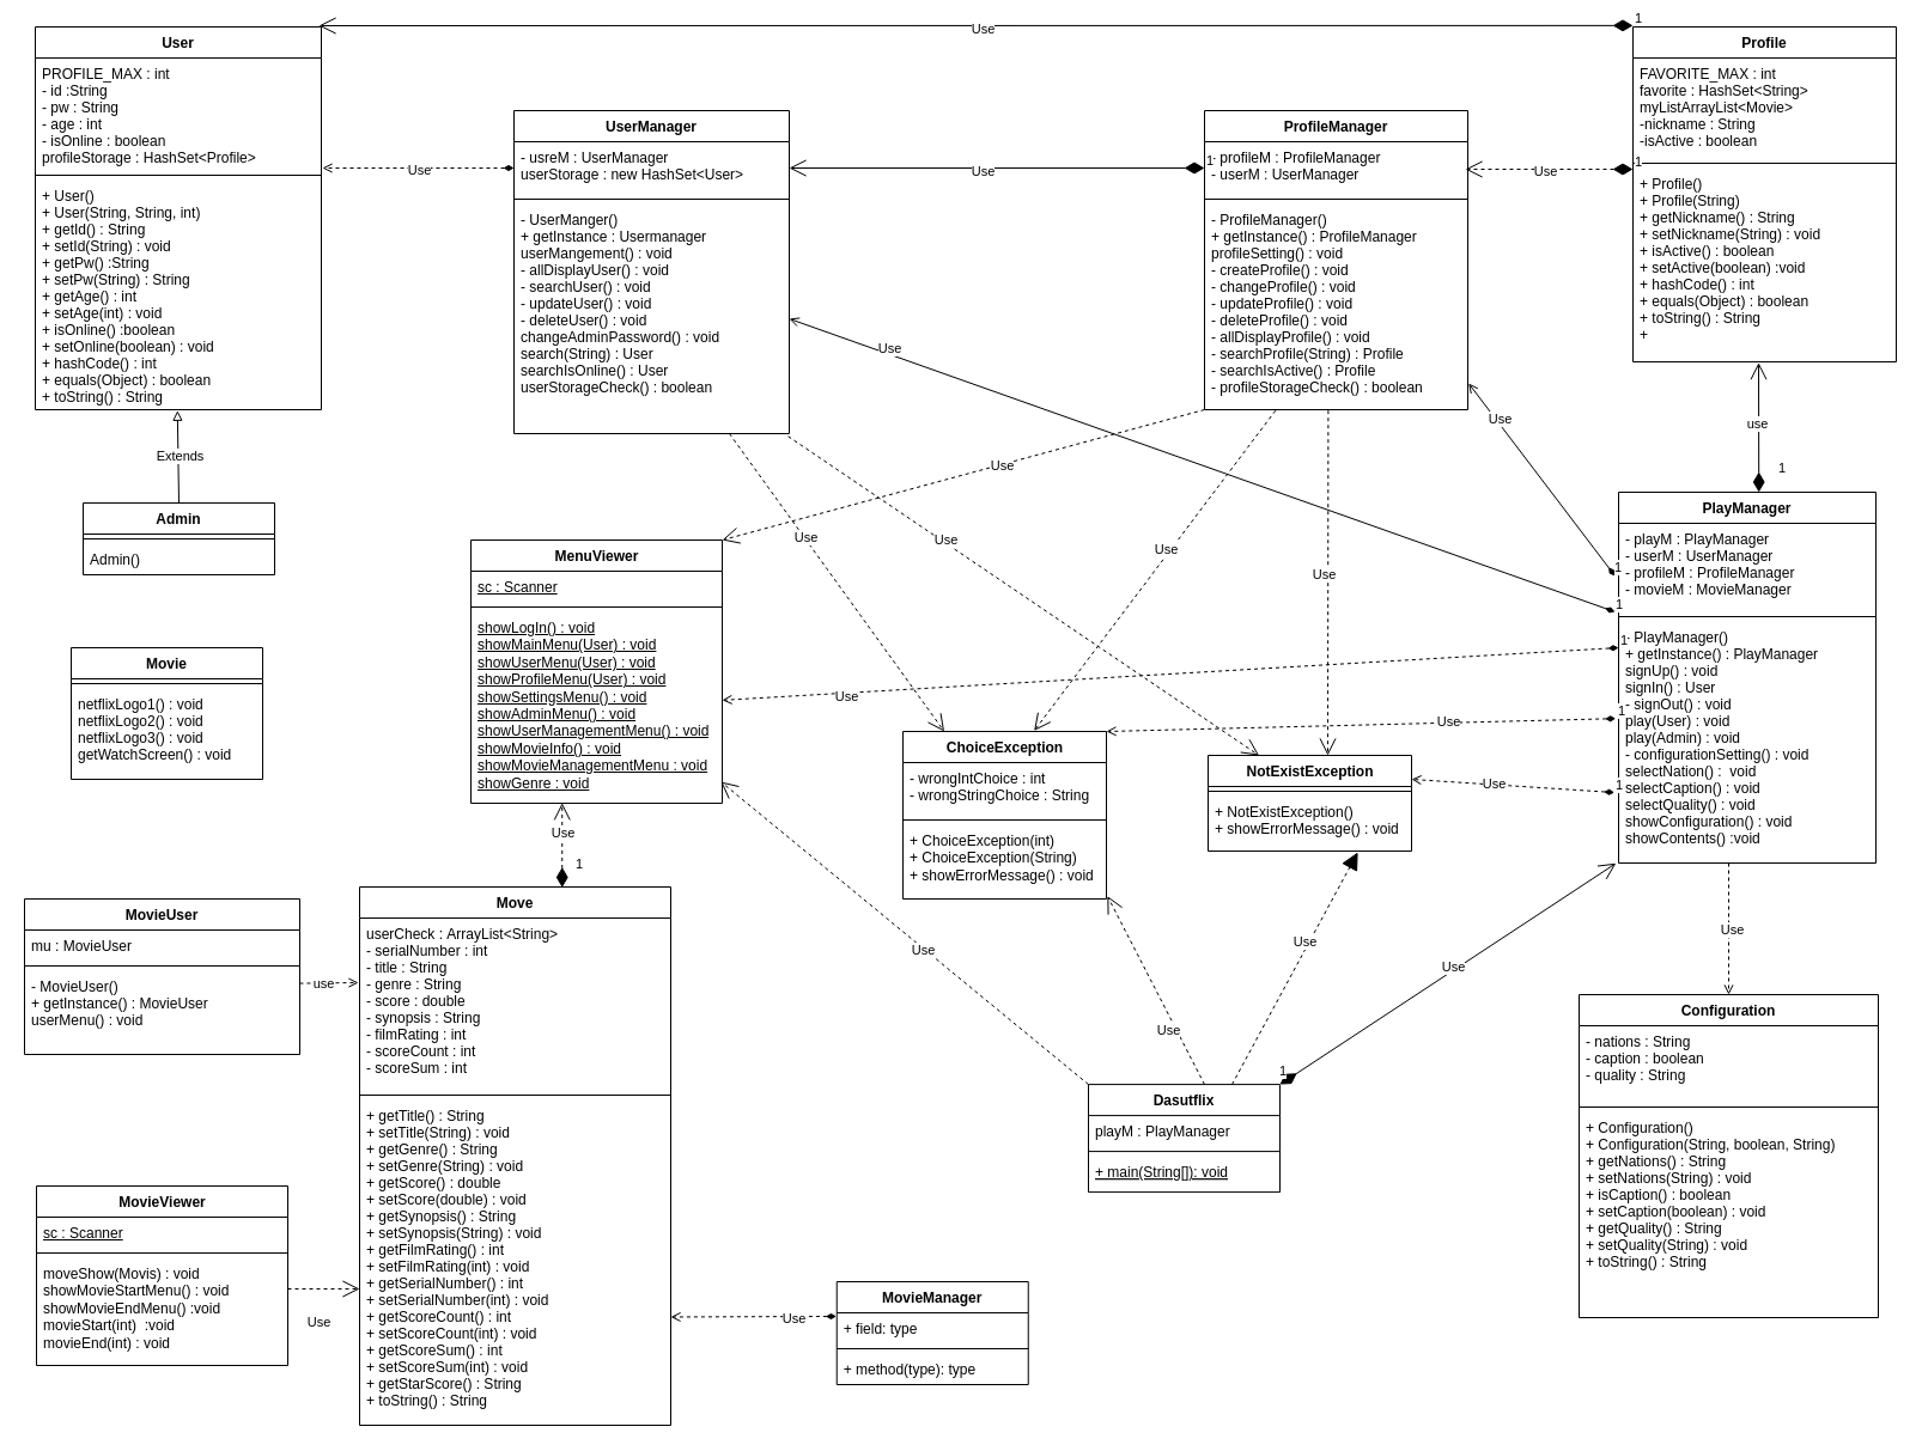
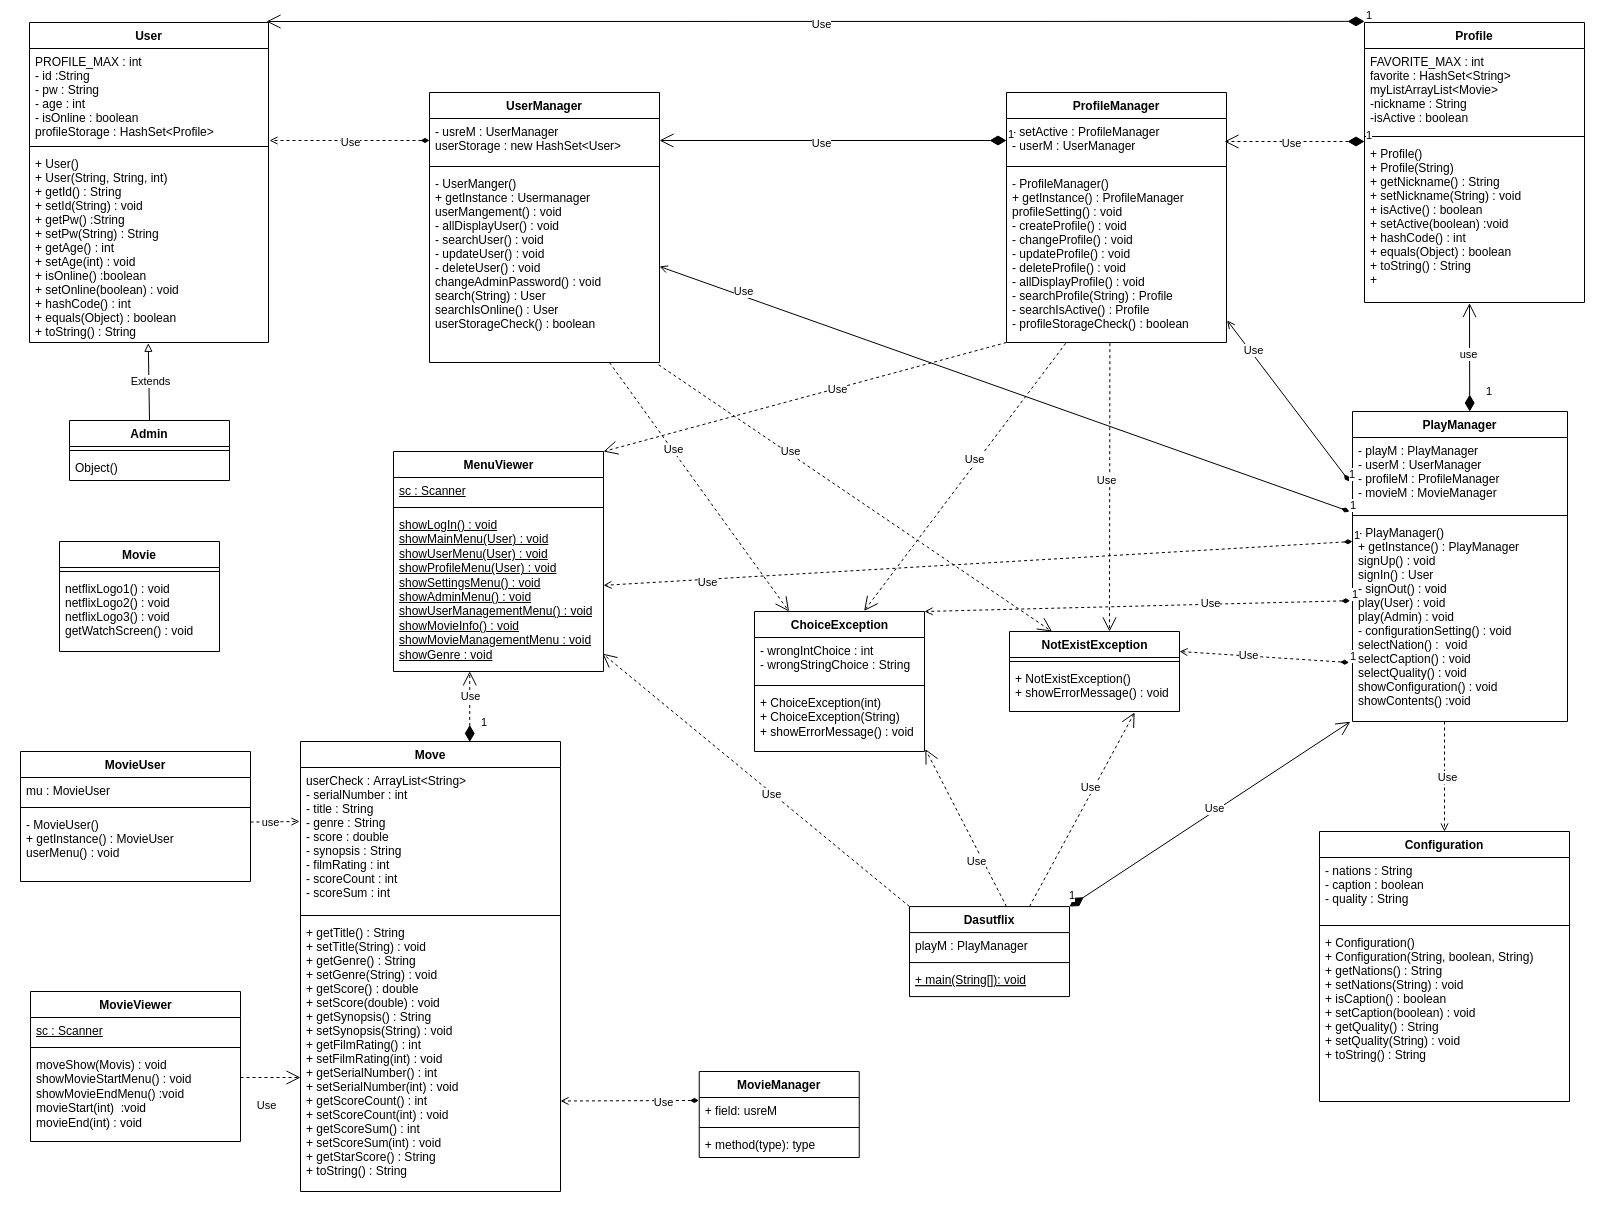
- <mxCell id="20" value="- profileM : ProfileManager&#10;- userM : UserManager" style="text;strokeColor=none;fillColor=none;align=left;verticalAlign=top;spacingLeft=4;spacingRight=4;overflow=hidden;rotatable=0;points=[[0,0.5],[1,0.5]];portConstraint=eastwest;" vertex="1" parent="19"><mxGeometry y="26" width="220" height="44" as="geometry" /></mxCell>
+ <mxCell id="20" value="- setActive : ProfileManager&#10;- userM : UserManager" style="text;strokeColor=none;fillColor=none;align=left;verticalAlign=top;spacingLeft=4;spacingRight=4;overflow=hidden;rotatable=0;points=[[0,0.5],[1,0.5]];portConstraint=eastwest;" vertex="1" parent="19"><mxGeometry y="26" width="220" height="44" as="geometry" /></mxCell>
- <mxCell id="6" value="Admin()" style="text;strokeColor=none;fillColor=none;align=left;verticalAlign=top;spacingLeft=4;spacingRight=4;overflow=hidden;rotatable=0;points=[[0,0.5],[1,0.5]];portConstraint=eastwest;" vertex="1" parent="4"><mxGeometry y="34" width="160" height="26" as="geometry" /></mxCell>
+ <mxCell id="6" value="Object()" style="text;strokeColor=none;fillColor=none;align=left;verticalAlign=top;spacingLeft=4;spacingRight=4;overflow=hidden;rotatable=0;points=[[0,0.5],[1,0.5]];portConstraint=eastwest;" vertex="1" parent="4"><mxGeometry y="34" width="160" height="26" as="geometry" /></mxCell>
- <mxCell id="99" value="" style="endArrow=block;endFill=1;endSize=12;html=1;rounded=0;dashed=1;entryX=0.736;entryY=1.021;entryDx=0;entryDy=0;entryPerimeter=0;exitX=0.75;exitY=0;exitDx=0;exitDy=0;" edge="1" parent="1" source="38" target="33"><mxGeometry width="160" relative="1" as="geometry"><mxPoint x="969" y="771" as="sourcePoint" /><mxPoint x="1129" y="771" as="targetPoint" /></mxGeometry></mxCell>
+ <mxCell id="99" value="" style="endArrow=open;endFill=1;endSize=12;html=1;rounded=0;dashed=1;entryX=0.736;entryY=1.021;entryDx=0;entryDy=0;entryPerimeter=0;exitX=0.75;exitY=0;exitDx=0;exitDy=0;" edge="1" parent="1" source="38" target="33"><mxGeometry width="160" relative="1" as="geometry"><mxPoint x="969" y="771" as="sourcePoint" /><mxPoint x="1129" y="771" as="targetPoint" /></mxGeometry></mxCell>
- <mxCell id="62" value="+ field: type" style="text;strokeColor=none;fillColor=none;align=left;verticalAlign=top;spacingLeft=4;spacingRight=4;overflow=hidden;rotatable=0;points=[[0,0.5],[1,0.5]];portConstraint=eastwest;" vertex="1" parent="61"><mxGeometry y="26" width="160" height="26" as="geometry" /></mxCell>
+ <mxCell id="62" value="+ field: usreM" style="text;strokeColor=none;fillColor=none;align=left;verticalAlign=top;spacingLeft=4;spacingRight=4;overflow=hidden;rotatable=0;points=[[0,0.5],[1,0.5]];portConstraint=eastwest;" vertex="1" parent="61"><mxGeometry y="26" width="160" height="26" as="geometry" /></mxCell>
